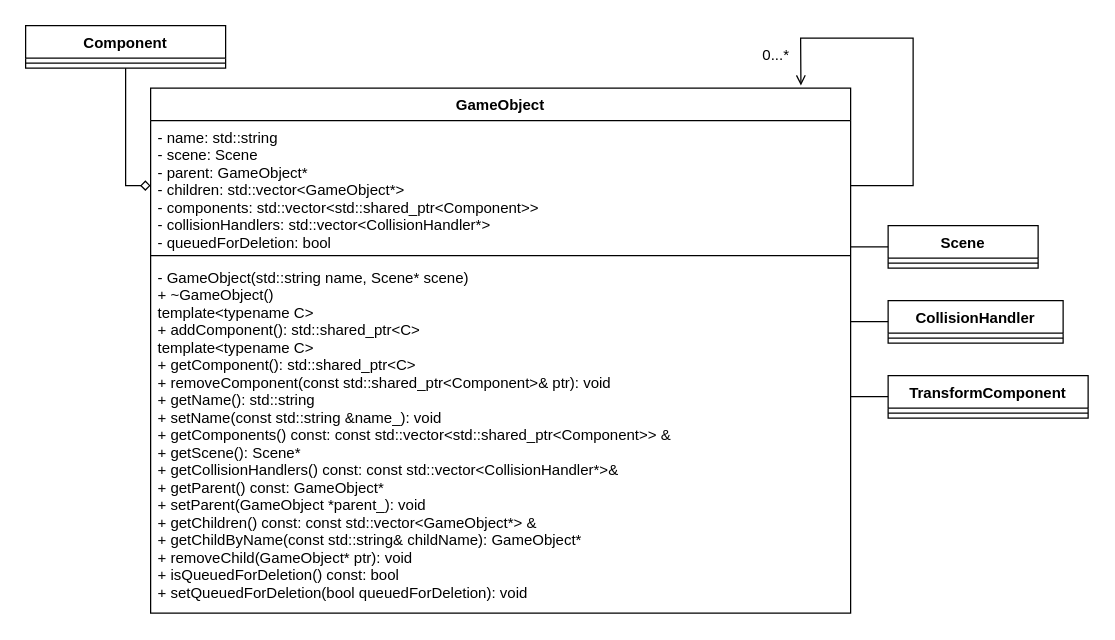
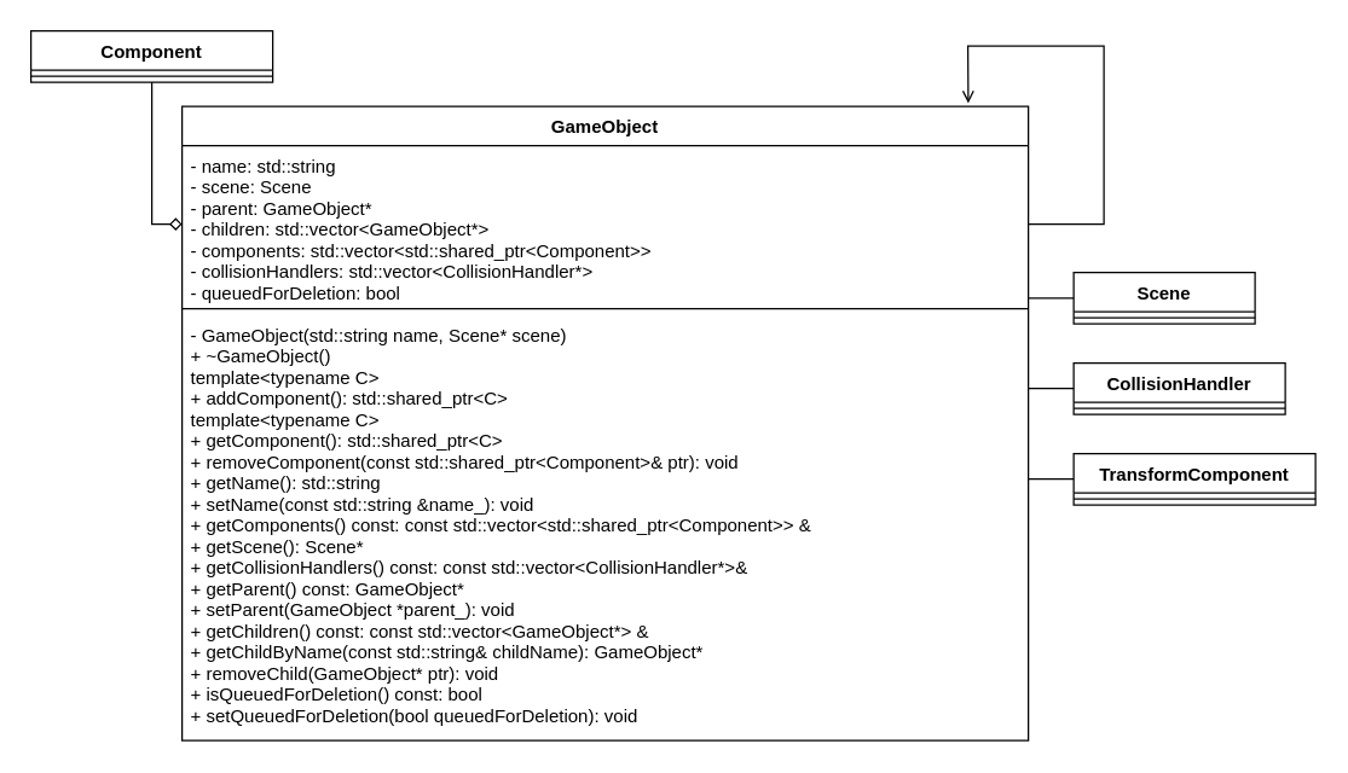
- <mxCell id="16" value="0...*" style="text;html=1;align=center;verticalAlign=middle;resizable=0;points=[];autosize=1;" vertex="1" parent="1"><mxGeometry x="600" y="34" width="40" height="20" as="geometry" /></mxCell>
